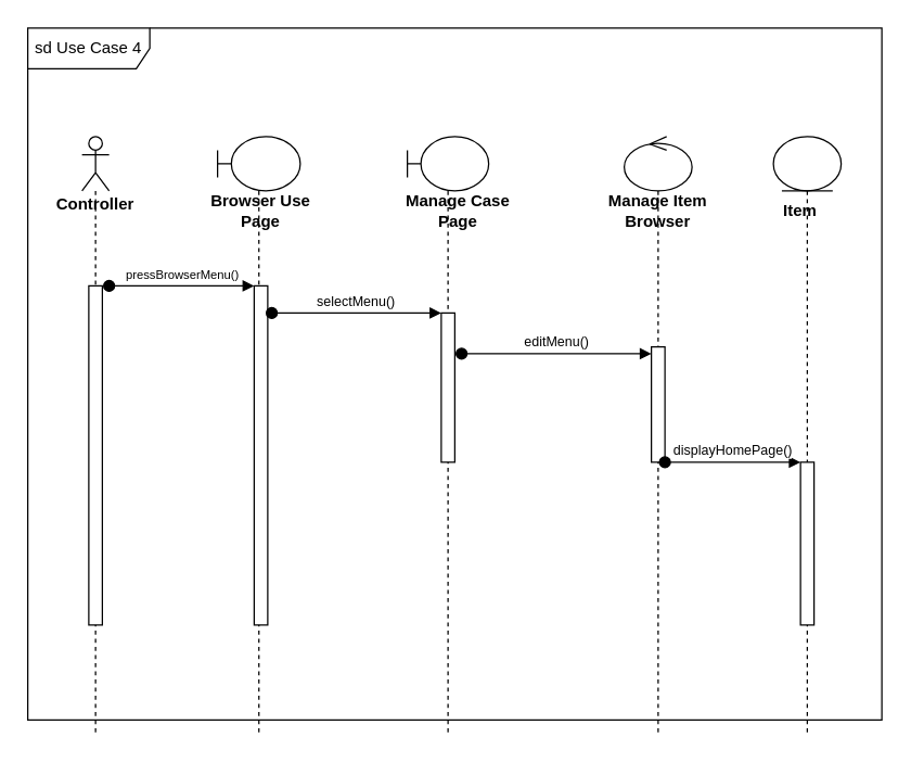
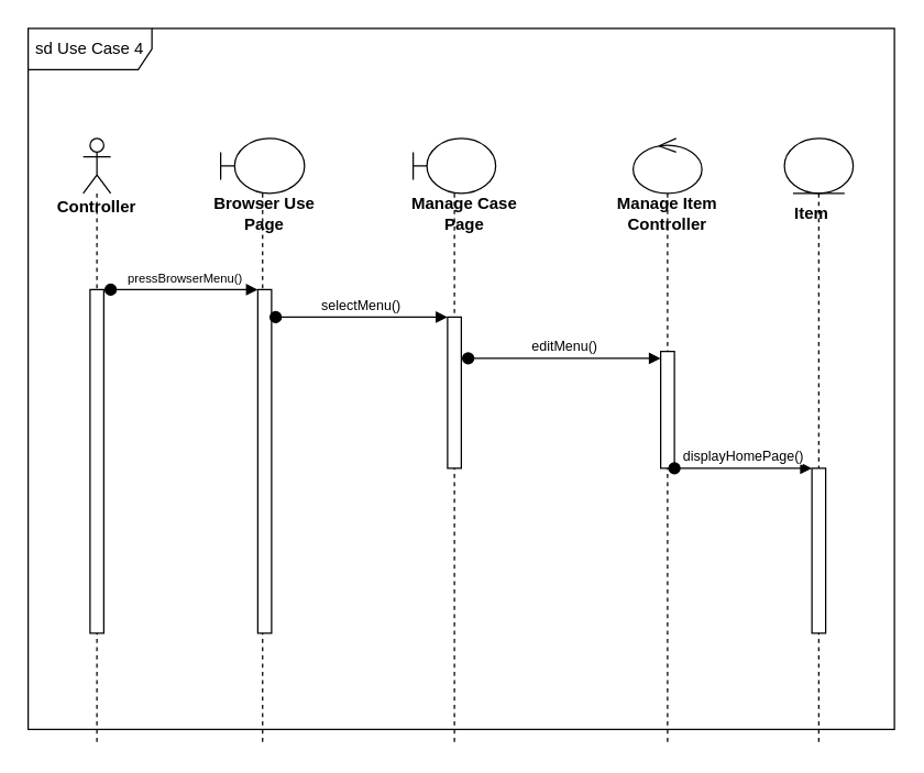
- <mxCell id="13" value="&lt;b&gt;Manage Item Browser&lt;/b&gt;" style="text;html=1;strokeColor=none;fillColor=none;align=center;verticalAlign=middle;whiteSpace=wrap;rounded=0;" vertex="1" parent="1"><mxGeometry x="425" y="140" width="120" height="30" as="geometry" /></mxCell>
+ <mxCell id="13" value="&lt;b&gt;Manage Item Controller&lt;/b&gt;" style="text;html=1;strokeColor=none;fillColor=none;align=center;verticalAlign=middle;whiteSpace=wrap;rounded=0;" vertex="1" parent="1"><mxGeometry x="425" y="140" width="120" height="30" as="geometry" /></mxCell>
